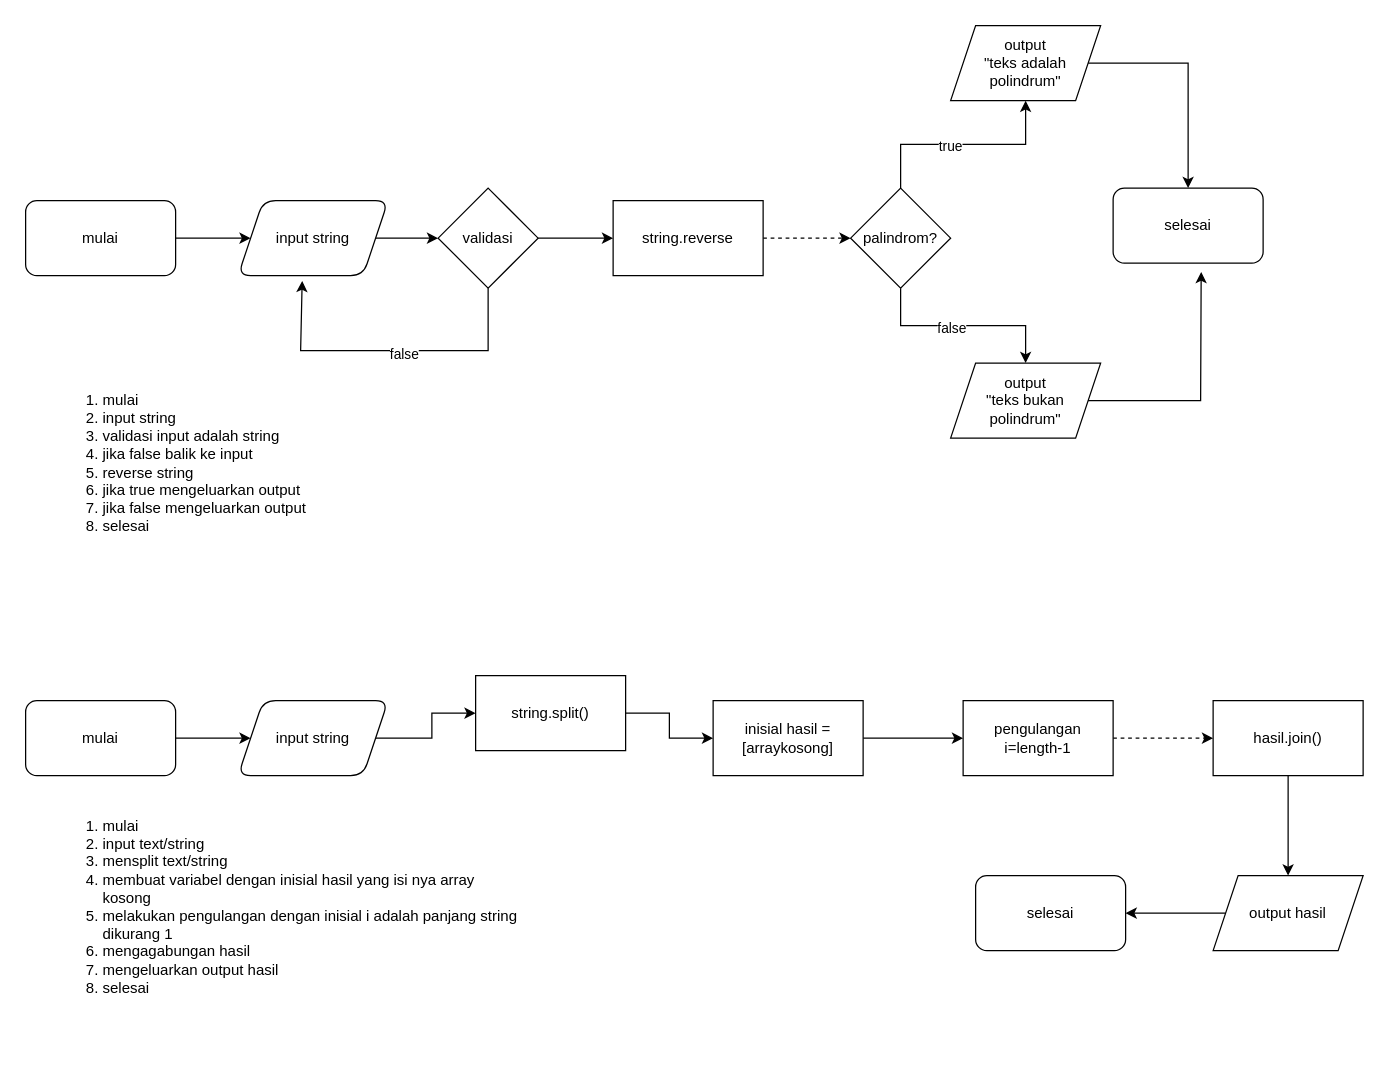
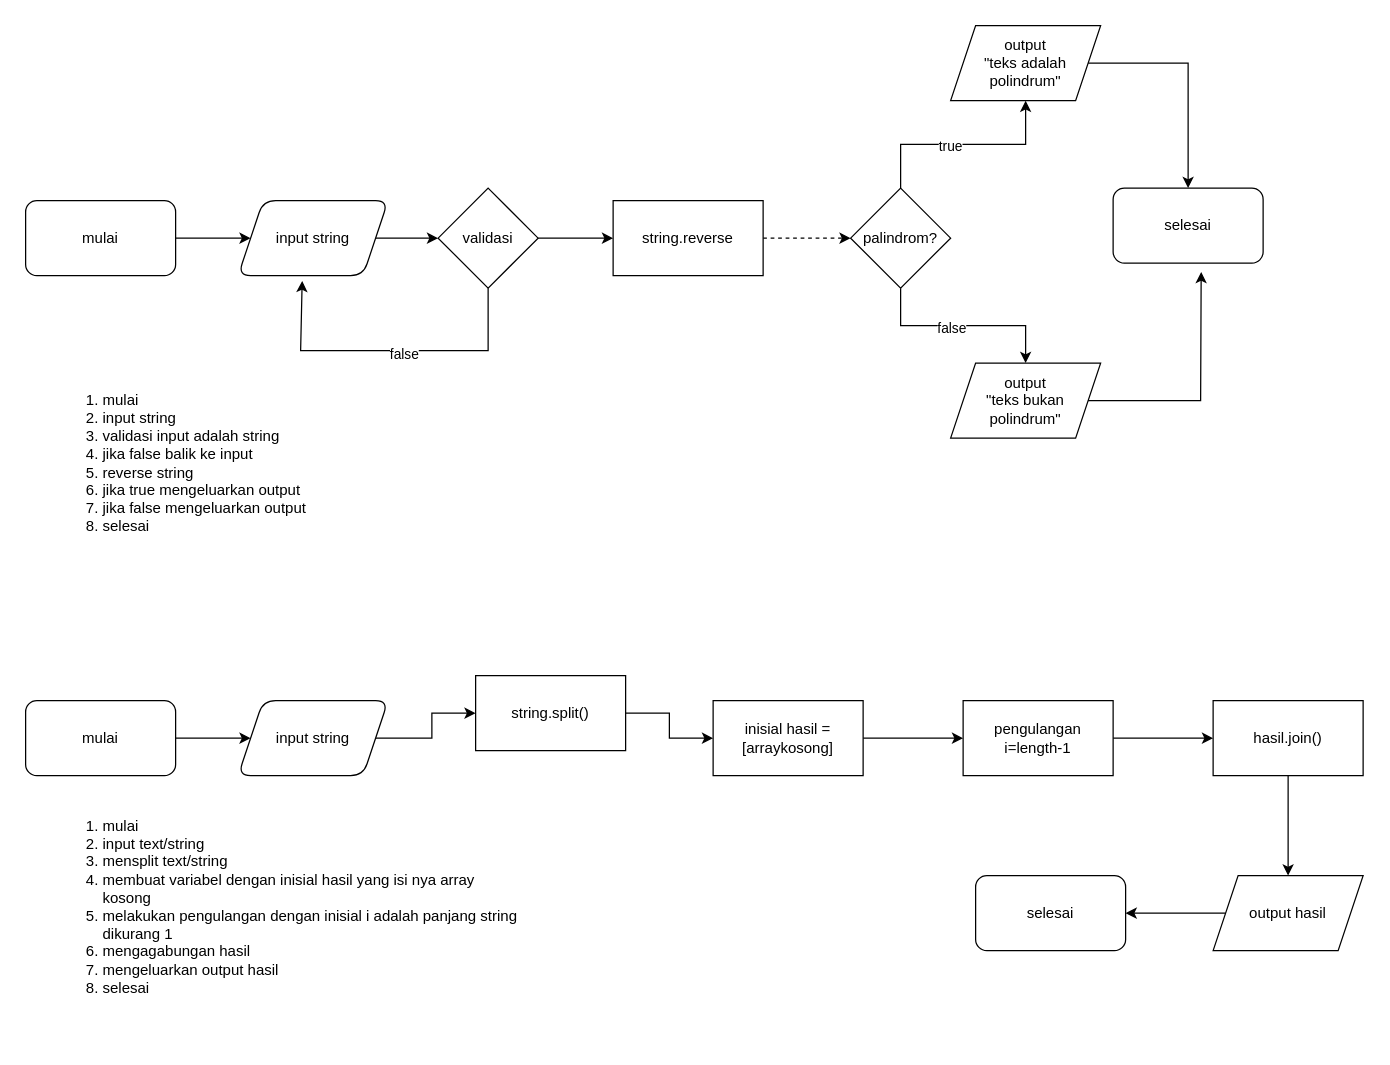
- <mxCell id="31" value="" style="edgeStyle=orthogonalEdgeStyle;rounded=0;orthogonalLoop=1;jettySize=auto;html=1;dashed=1;" edge="1" parent="1" source="32" target="34"><mxGeometry relative="1" as="geometry" /></mxCell>
+ <mxCell id="31" value="" style="edgeStyle=orthogonalEdgeStyle;rounded=0;orthogonalLoop=1;jettySize=auto;html=1;" edge="1" parent="1" source="32" target="34"><mxGeometry relative="1" as="geometry" /></mxCell>
